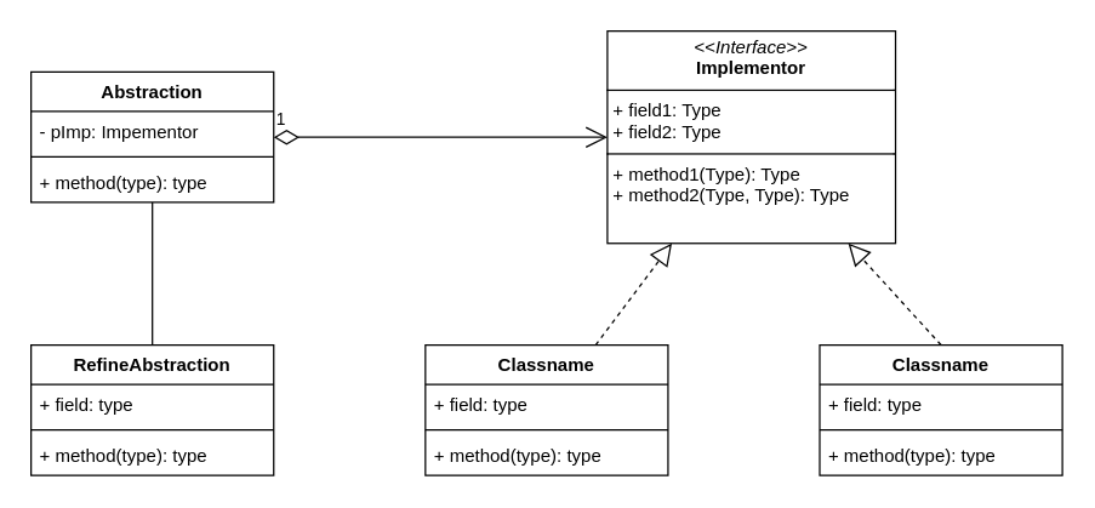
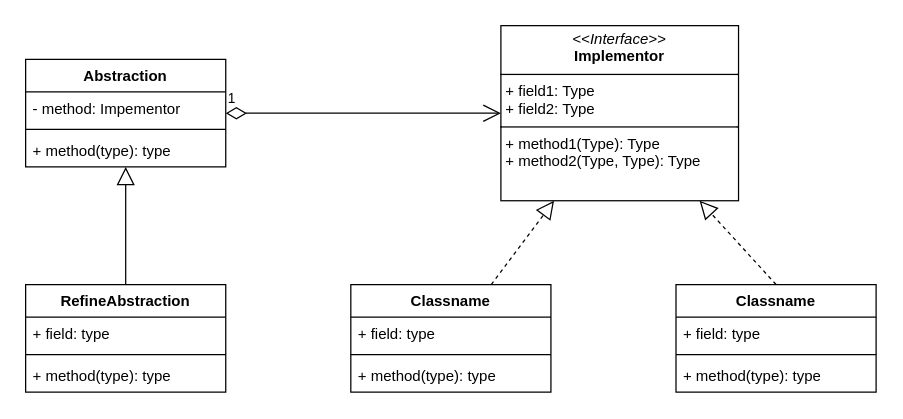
- <mxCell id="3" value="- pImp: Impementor" style="text;strokeColor=none;fillColor=none;align=left;verticalAlign=top;spacingLeft=4;spacingRight=4;overflow=hidden;rotatable=0;points=[[0,0.5],[1,0.5]];portConstraint=eastwest;whiteSpace=wrap;html=1;" parent="2" vertex="1"><mxGeometry y="26" width="160" height="26" as="geometry" /></mxCell>
+ <mxCell id="3" value="- method: Impementor" style="text;strokeColor=none;fillColor=none;align=left;verticalAlign=top;spacingLeft=4;spacingRight=4;overflow=hidden;rotatable=0;points=[[0,0.5],[1,0.5]];portConstraint=eastwest;whiteSpace=wrap;html=1;" parent="2" vertex="1"><mxGeometry y="26" width="160" height="26" as="geometry" /></mxCell>
- <mxCell id="22" value="" style="endArrow=none;endFill=0;endSize=12;html=1;rounded=0;" edge="1" parent="1" source="18" target="2"><mxGeometry width="160" relative="1" as="geometry"><mxPoint x="90" y="275" as="sourcePoint" /><mxPoint x="90" y="127" as="targetPoint" /></mxGeometry></mxCell>
+ <mxCell id="22" value="" style="endArrow=block;endFill=0;endSize=12;html=1;rounded=0;" edge="1" parent="1" source="18" target="2"><mxGeometry width="160" relative="1" as="geometry"><mxPoint x="90" y="275" as="sourcePoint" /><mxPoint x="90" y="127" as="targetPoint" /></mxGeometry></mxCell>
